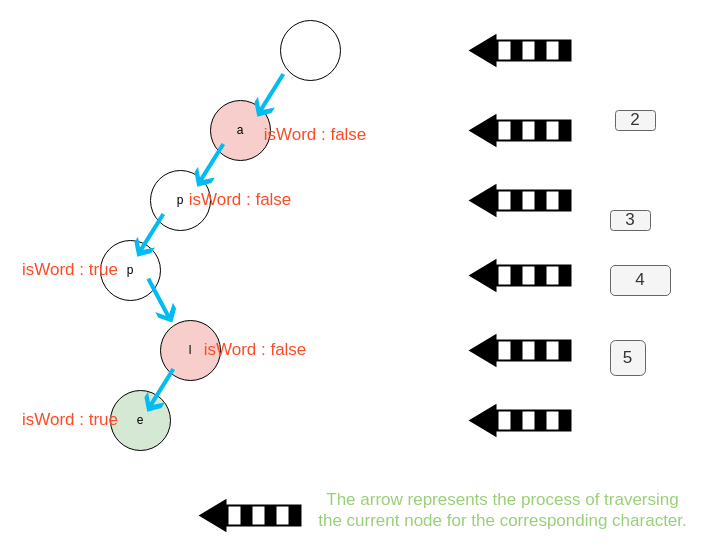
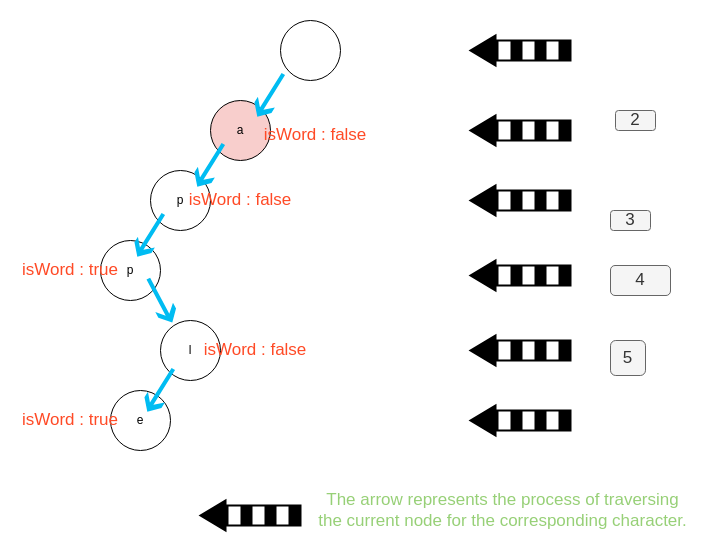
- <mxCell id="6" value="l" style="ellipse;whiteSpace=wrap;html=1;aspect=fixed;fillColor=#f8cecc;" vertex="1" parent="1"><mxGeometry x="160" y="320" width="60" height="60" as="geometry" /></mxCell>
+ <mxCell id="6" value="l" style="ellipse;whiteSpace=wrap;html=1;aspect=fixed;" vertex="1" parent="1"><mxGeometry x="160" y="320" width="60" height="60" as="geometry" /></mxCell>
- <mxCell id="7" value="e" style="ellipse;whiteSpace=wrap;html=1;aspect=fixed;fillColor=#d5e8d4;" vertex="1" parent="1"><mxGeometry x="110" y="390" width="60" height="60" as="geometry" /></mxCell>
+ <mxCell id="7" value="e" style="ellipse;whiteSpace=wrap;html=1;aspect=fixed;" vertex="1" parent="1"><mxGeometry x="110" y="390" width="60" height="60" as="geometry" /></mxCell>
